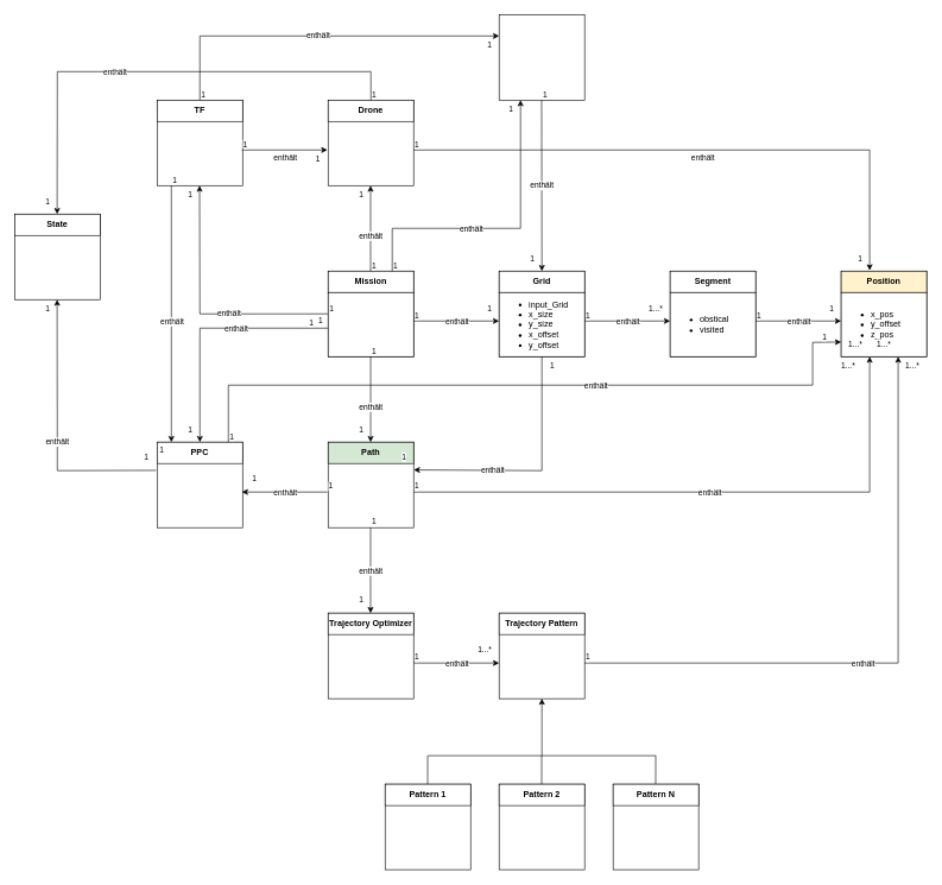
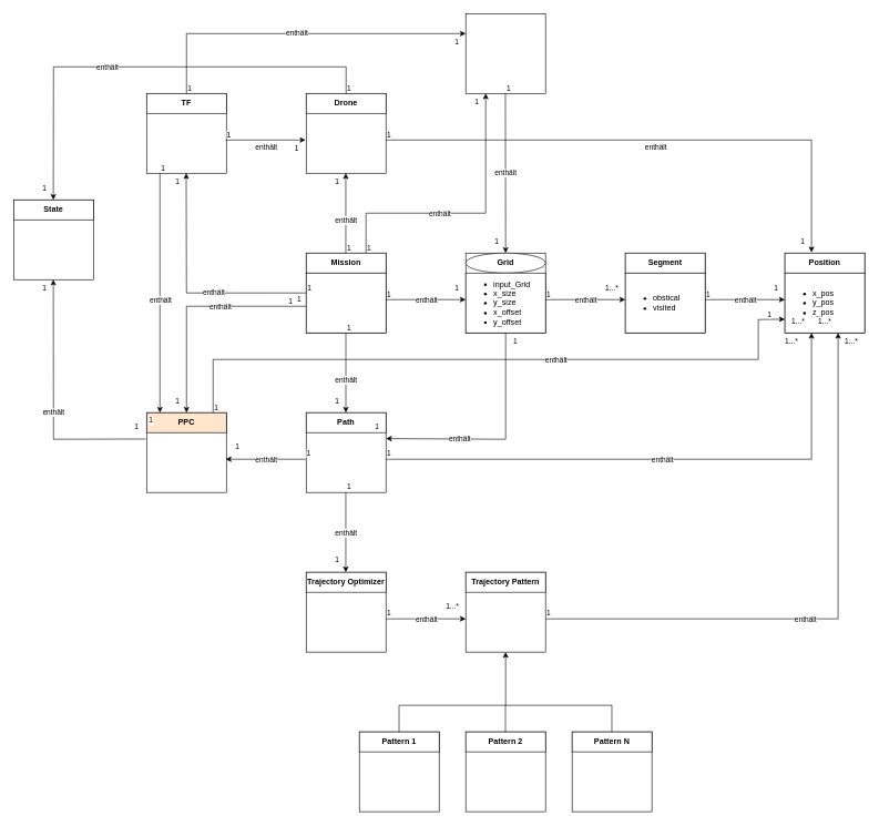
- <mxCell id="3" value="&lt;b&gt;Grid&lt;/b&gt;" style="rounded=0;whiteSpace=wrap;html=1;" vertex="1" parent="1"><mxGeometry x="700" y="380" width="120" height="30" as="geometry" /></mxCell>
+ <mxCell id="3" value="&lt;b&gt;Grid&lt;/b&gt;" style="ellipse;whiteSpace=wrap;html=1;" vertex="1" parent="1"><mxGeometry x="700" y="380" width="120" height="30" as="geometry" /></mxCell>
- <mxCell id="13" value="&lt;b&gt;Position&lt;/b&gt;" style="rounded=0;whiteSpace=wrap;html=1;fillColor=#fff2cc;" vertex="1" parent="1"><mxGeometry x="1180" y="380" width="120" height="30" as="geometry" /></mxCell>
+ <mxCell id="13" value="&lt;b&gt;Position&lt;/b&gt;" style="rounded=0;whiteSpace=wrap;html=1;" vertex="1" parent="1"><mxGeometry x="1180" y="380" width="120" height="30" as="geometry" /></mxCell>
- <mxCell id="14" value="&lt;ul&gt;&lt;li&gt;x_pos&lt;/li&gt;&lt;li&gt;y_offset&lt;/li&gt;&lt;li&gt;z_pos&lt;/li&gt;&lt;/ul&gt;" style="rounded=0;whiteSpace=wrap;html=1;align=left;" vertex="1" parent="1"><mxGeometry x="1180" y="410" width="120" height="90" as="geometry" /></mxCell>
+ <mxCell id="14" value="&lt;ul&gt;&lt;li&gt;x_pos&lt;/li&gt;&lt;li&gt;y_pos&lt;/li&gt;&lt;li&gt;z_pos&lt;/li&gt;&lt;/ul&gt;" style="rounded=0;whiteSpace=wrap;html=1;align=left;" vertex="1" parent="1"><mxGeometry x="1180" y="410" width="120" height="90" as="geometry" /></mxCell>
- <mxCell id="71" value="&lt;b&gt;PPC&lt;/b&gt;" style="rounded=0;whiteSpace=wrap;html=1;" vertex="1" parent="1"><mxGeometry x="220" y="620" width="120" height="30" as="geometry" /></mxCell>
+ <mxCell id="71" value="&lt;b&gt;PPC&lt;/b&gt;" style="rounded=0;whiteSpace=wrap;html=1;fillColor=#ffe6cc;" vertex="1" parent="1"><mxGeometry x="220" y="620" width="120" height="30" as="geometry" /></mxCell>
- <mxCell id="27" value="&lt;b&gt;Path&lt;/b&gt;" style="rounded=0;whiteSpace=wrap;html=1;fillColor=#d5e8d4;" vertex="1" parent="1"><mxGeometry x="460" y="620" width="120" height="30" as="geometry" /></mxCell>
+ <mxCell id="27" value="&lt;b&gt;Path&lt;/b&gt;" style="rounded=0;whiteSpace=wrap;html=1;" vertex="1" parent="1"><mxGeometry x="460" y="620" width="120" height="30" as="geometry" /></mxCell>
